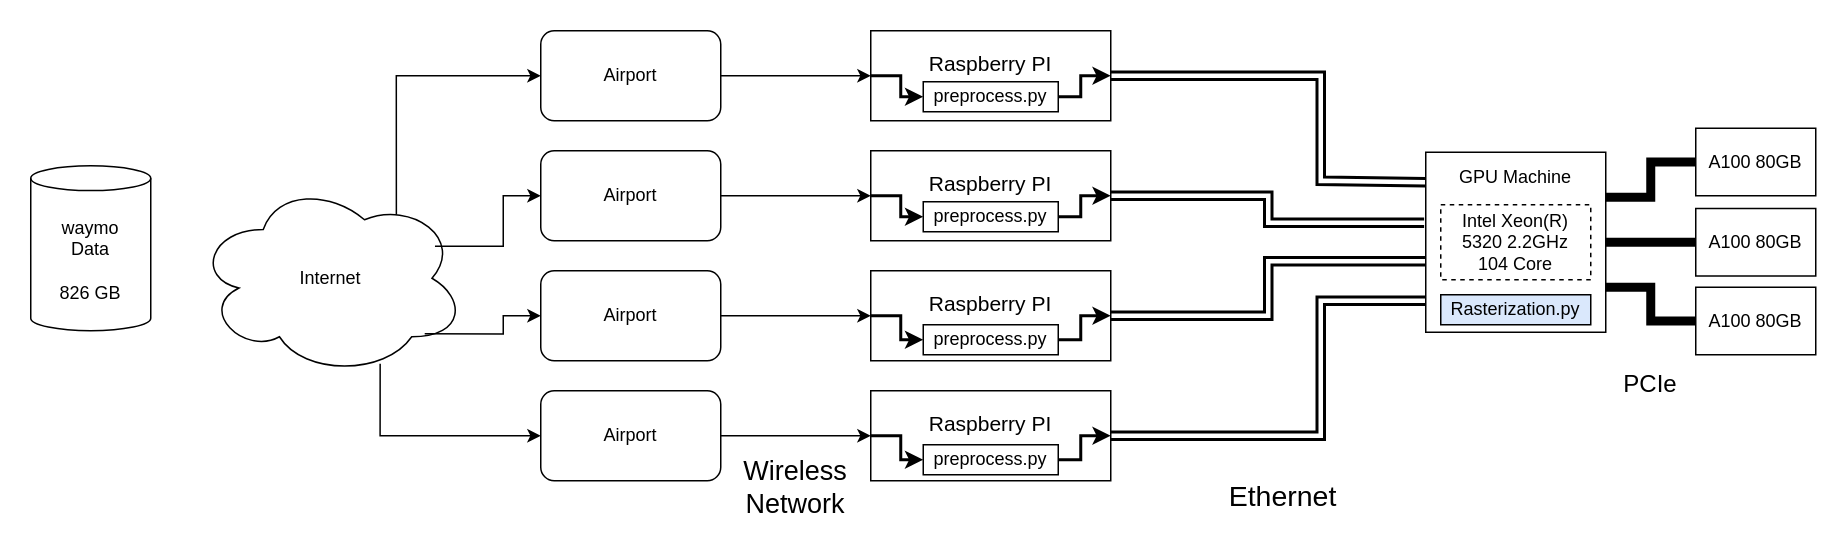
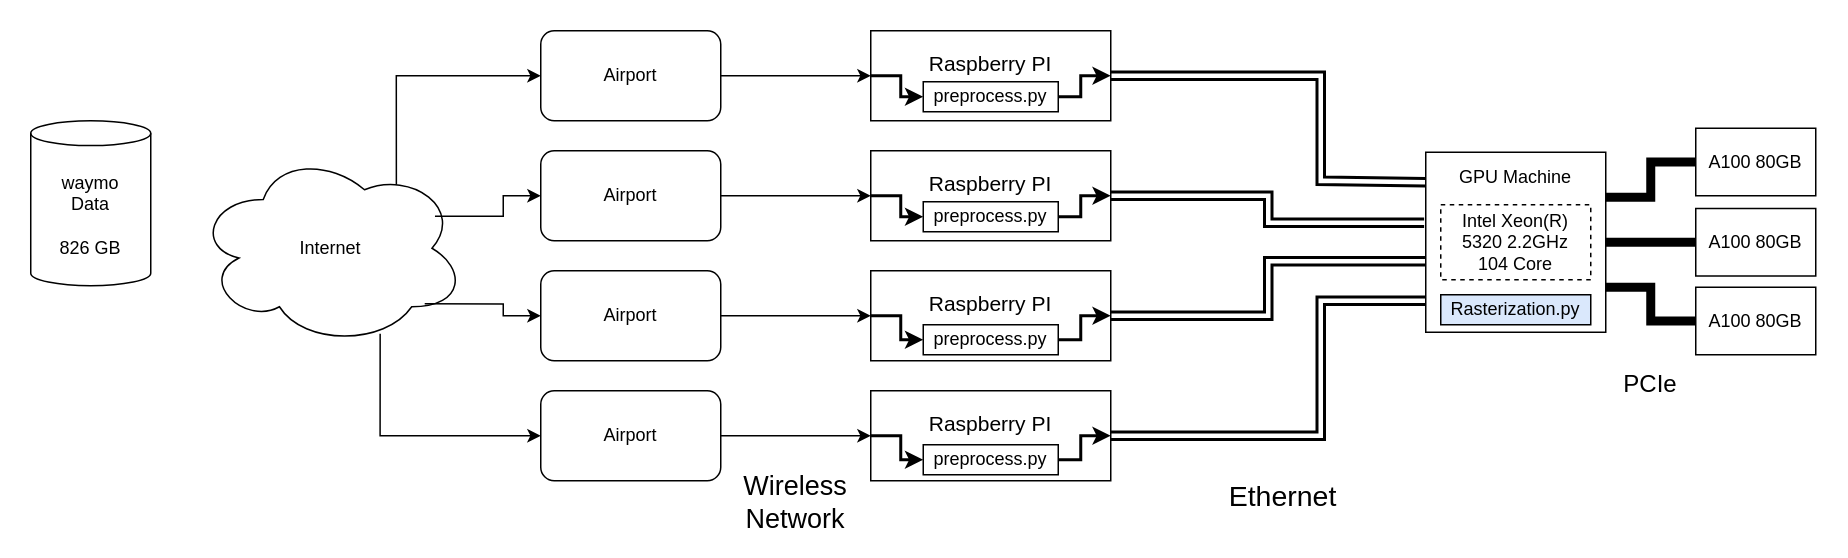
- <mxCell id="27" value="waymo&lt;div&gt;Data&lt;/div&gt;&lt;div&gt;&lt;br&gt;&lt;/div&gt;&lt;div&gt;826 GB&lt;/div&gt;" style="shape=cylinder3;whiteSpace=wrap;html=1;boundedLbl=1;backgroundOutline=1;size=8.286;" parent="1" vertex="1"><mxGeometry x="20" y="110" width="80" height="110" as="geometry" /></mxCell>
+ <mxCell id="27" value="waymo&lt;div&gt;Data&lt;/div&gt;&lt;div&gt;&lt;br&gt;&lt;/div&gt;&lt;div&gt;826 GB&lt;/div&gt;" style="shape=cylinder3;whiteSpace=wrap;html=1;boundedLbl=1;backgroundOutline=1;size=8.286;" parent="1" vertex="1"><mxGeometry x="20" y="80" width="80" height="110" as="geometry" /></mxCell>
- <mxCell id="22" value="Internet" style="ellipse;shape=cloud;whiteSpace=wrap;html=1;" parent="1" vertex="1"><mxGeometry x="130" y="120" width="180" height="130" as="geometry" /></mxCell>
+ <mxCell id="22" value="Internet" style="ellipse;shape=cloud;whiteSpace=wrap;html=1;" parent="1" vertex="1"><mxGeometry x="130" y="100" width="180" height="130" as="geometry" /></mxCell>
- <mxCell id="44" value="&lt;font style=&quot;font-size: 18px;&quot;&gt;Wireless Network&lt;/font&gt;" style="text;html=1;align=center;verticalAlign=middle;whiteSpace=wrap;rounded=0;" parent="1" vertex="1"><mxGeometry x="500" y="310" width="60" height="30" as="geometry" /></mxCell>
+ <mxCell id="44" value="&lt;font style=&quot;font-size: 18px;&quot;&gt;Wireless Network&lt;/font&gt;" style="text;html=1;align=center;verticalAlign=middle;whiteSpace=wrap;rounded=0;" parent="1" vertex="1"><mxGeometry x="500" y="320" width="60" height="30" as="geometry" /></mxCell>
